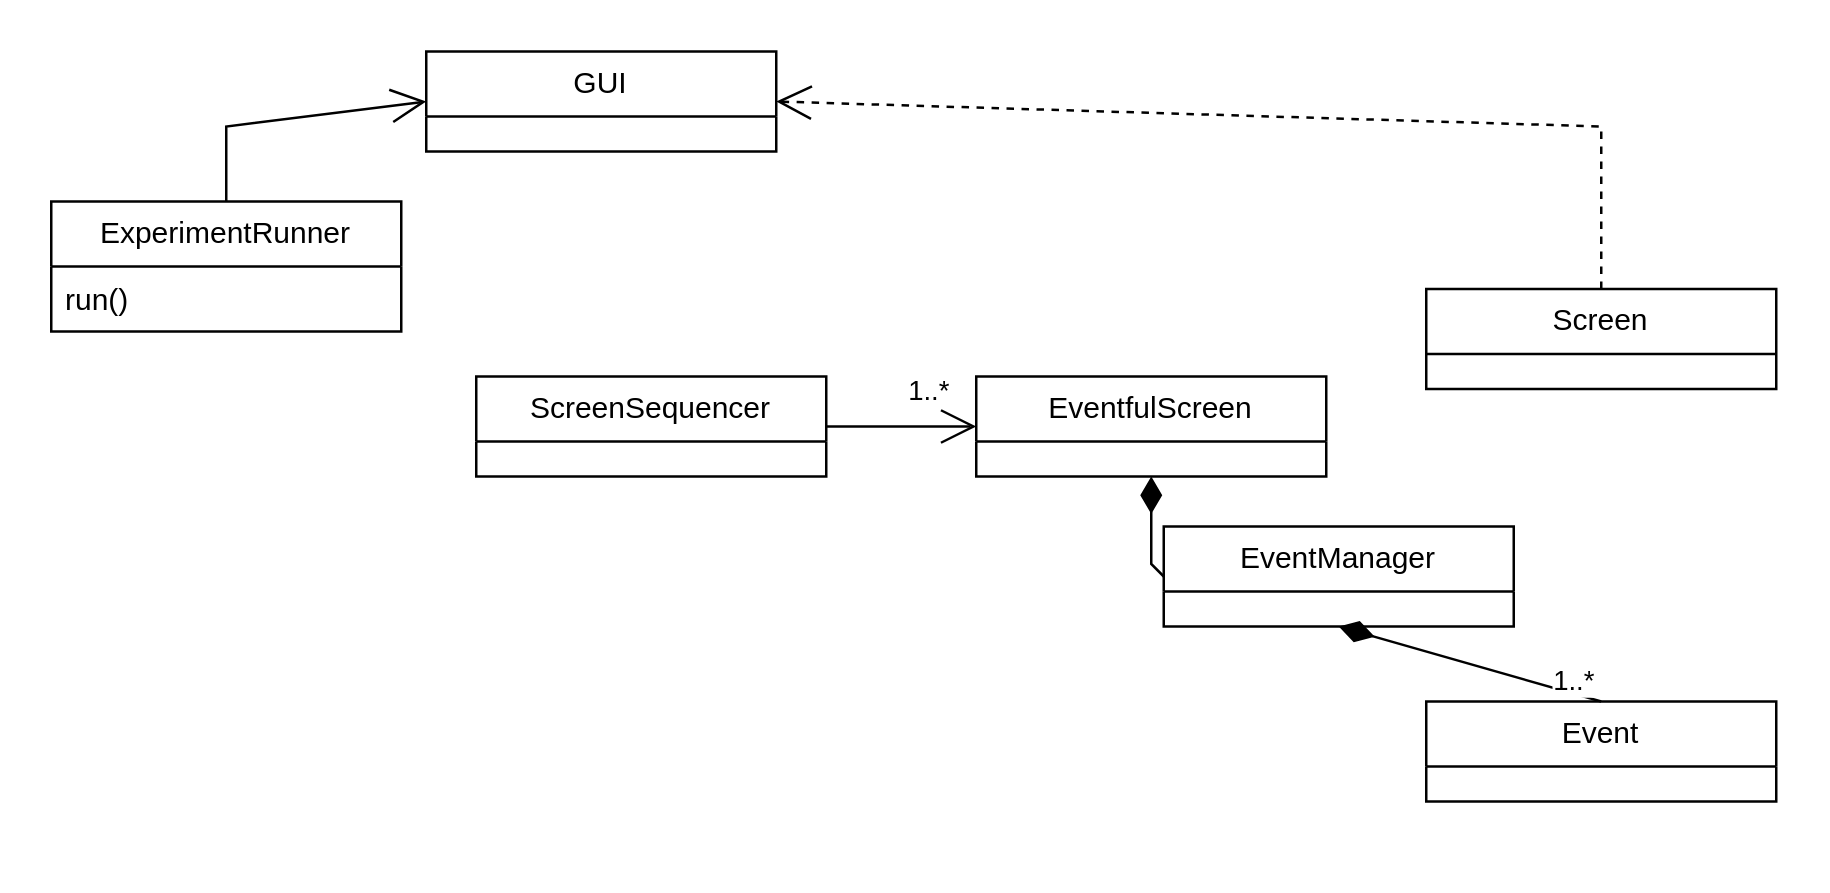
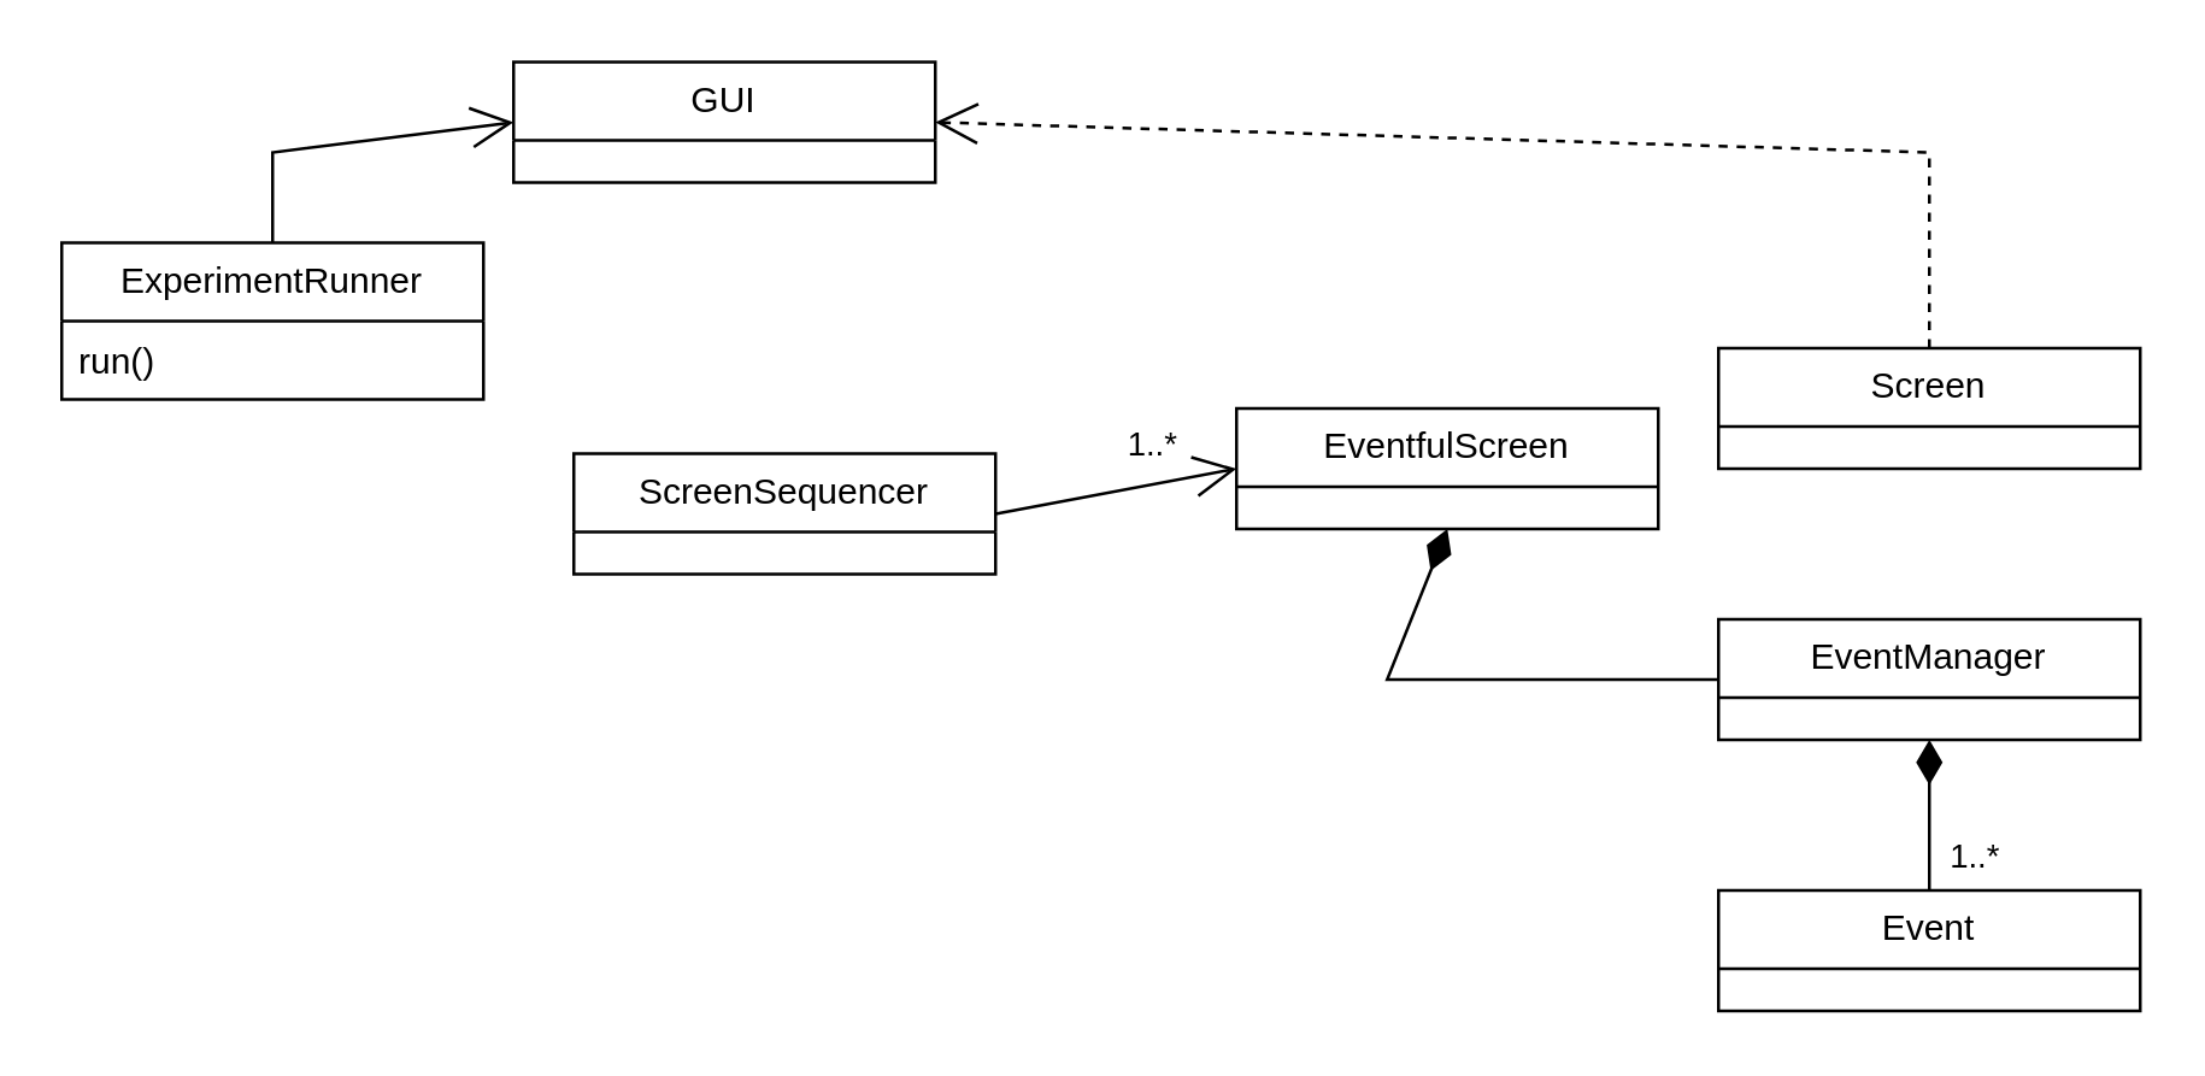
- <mxCell id="7" value="EventfulScreen" style="swimlane;fontStyle=0;childLayout=stackLayout;horizontal=1;startSize=26;fillColor=none;horizontalStack=0;resizeParent=1;resizeParentMax=0;resizeLast=0;collapsible=1;marginBottom=0;whiteSpace=wrap;html=1;" vertex="1" parent="1"><mxGeometry x="390" y="150" width="140" height="40" as="geometry" /></mxCell>
+ <mxCell id="7" value="EventfulScreen" style="swimlane;fontStyle=0;childLayout=stackLayout;horizontal=1;startSize=26;fillColor=none;horizontalStack=0;resizeParent=1;resizeParentMax=0;resizeLast=0;collapsible=1;marginBottom=0;whiteSpace=wrap;html=1;" vertex="1" parent="1"><mxGeometry x="410" y="135" width="140" height="40" as="geometry" /></mxCell>
- <mxCell id="11" value="EventManager" style="swimlane;fontStyle=0;childLayout=stackLayout;horizontal=1;startSize=26;fillColor=none;horizontalStack=0;resizeParent=1;resizeParentMax=0;resizeLast=0;collapsible=1;marginBottom=0;whiteSpace=wrap;html=1;" vertex="1" parent="1"><mxGeometry x="465" y="210" width="140" height="40" as="geometry" /></mxCell>
+ <mxCell id="11" value="EventManager" style="swimlane;fontStyle=0;childLayout=stackLayout;horizontal=1;startSize=26;fillColor=none;horizontalStack=0;resizeParent=1;resizeParentMax=0;resizeLast=0;collapsible=1;marginBottom=0;whiteSpace=wrap;html=1;" vertex="1" parent="1"><mxGeometry x="570" y="205" width="140" height="40" as="geometry" /></mxCell>
- <mxCell id="14" value="Event" style="swimlane;fontStyle=0;childLayout=stackLayout;horizontal=1;startSize=26;fillColor=none;horizontalStack=0;resizeParent=1;resizeParentMax=0;resizeLast=0;collapsible=1;marginBottom=0;whiteSpace=wrap;html=1;" vertex="1" parent="1"><mxGeometry x="570" y="280" width="140" height="40" as="geometry" /></mxCell>
+ <mxCell id="14" value="Event" style="swimlane;fontStyle=0;childLayout=stackLayout;horizontal=1;startSize=26;fillColor=none;horizontalStack=0;resizeParent=1;resizeParentMax=0;resizeLast=0;collapsible=1;marginBottom=0;whiteSpace=wrap;html=1;" vertex="1" parent="1"><mxGeometry x="570" y="295" width="140" height="40" as="geometry" /></mxCell>
